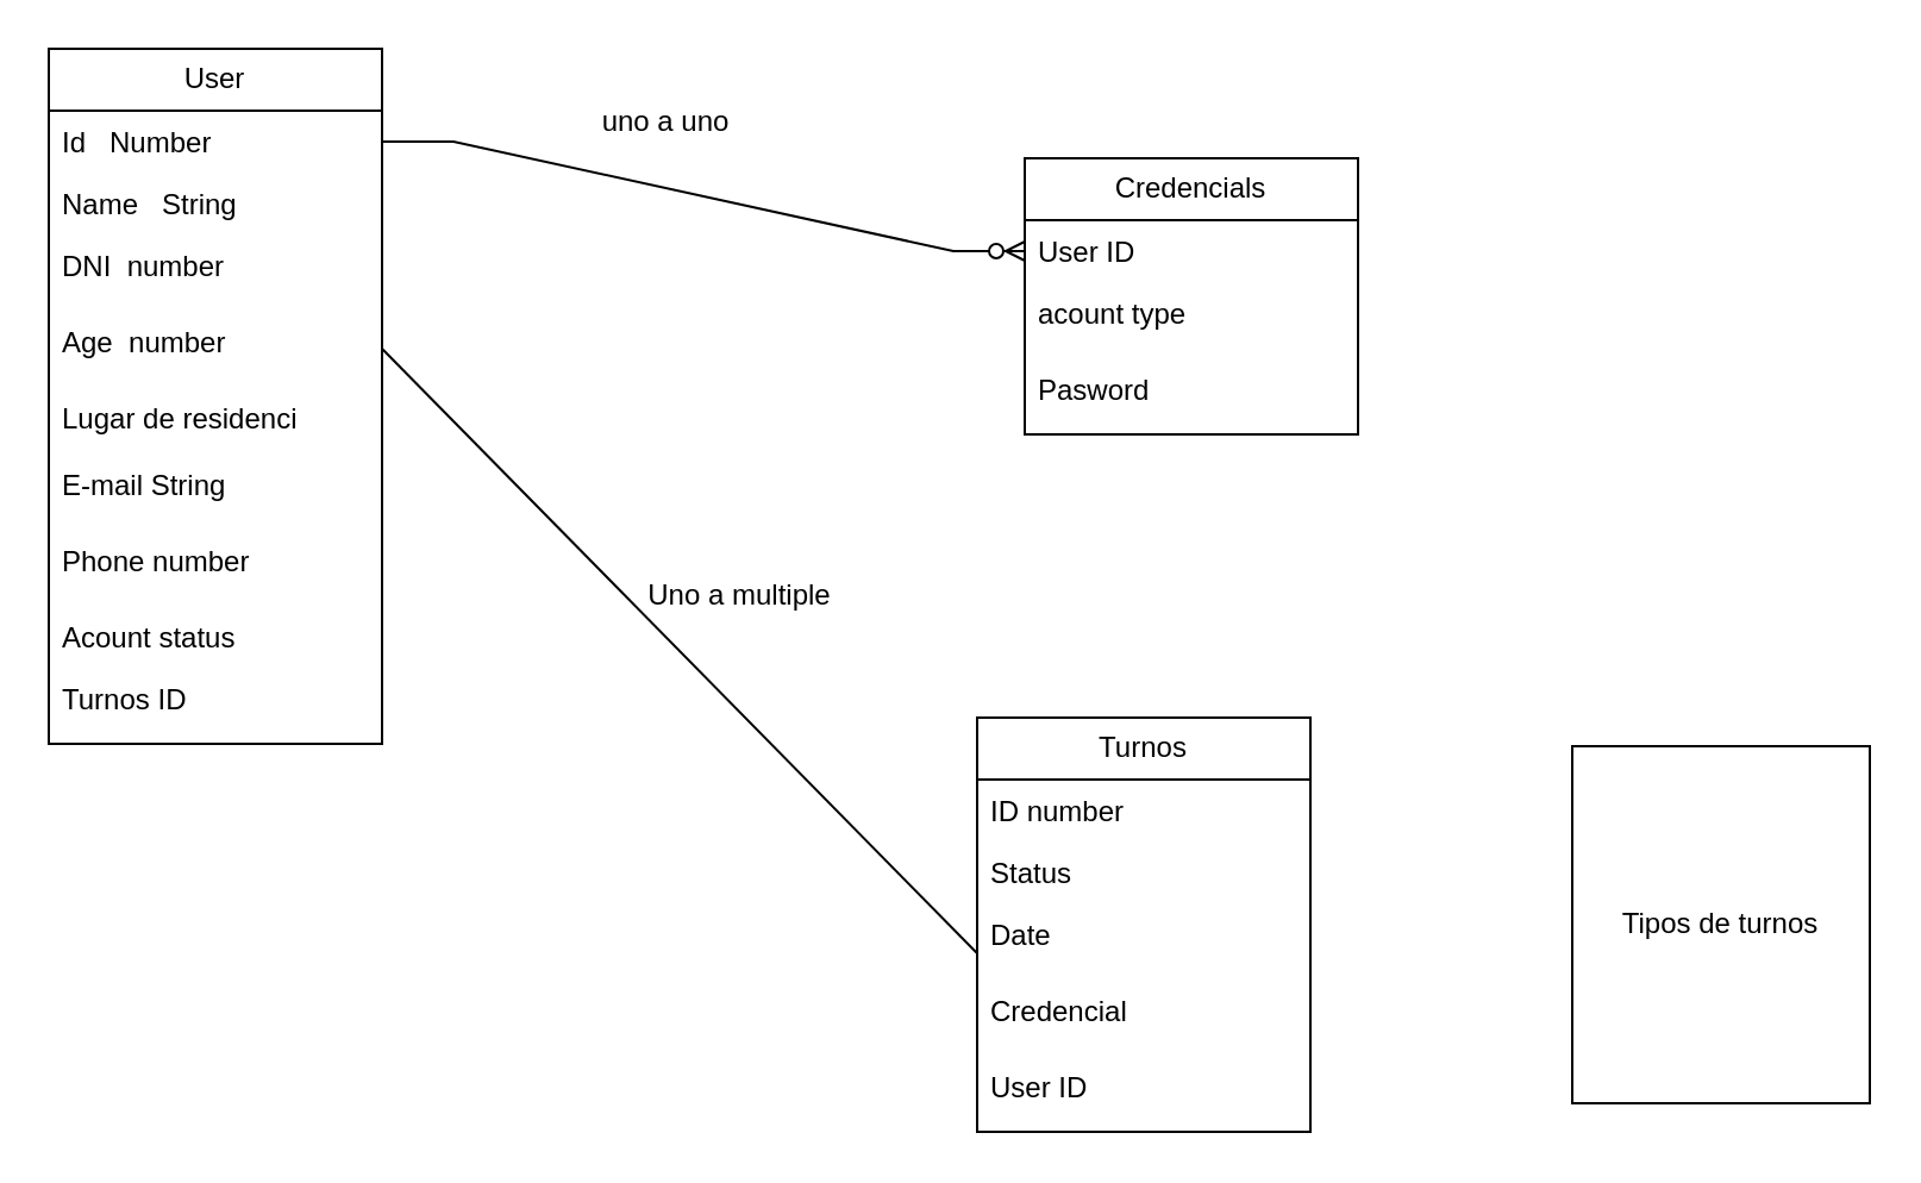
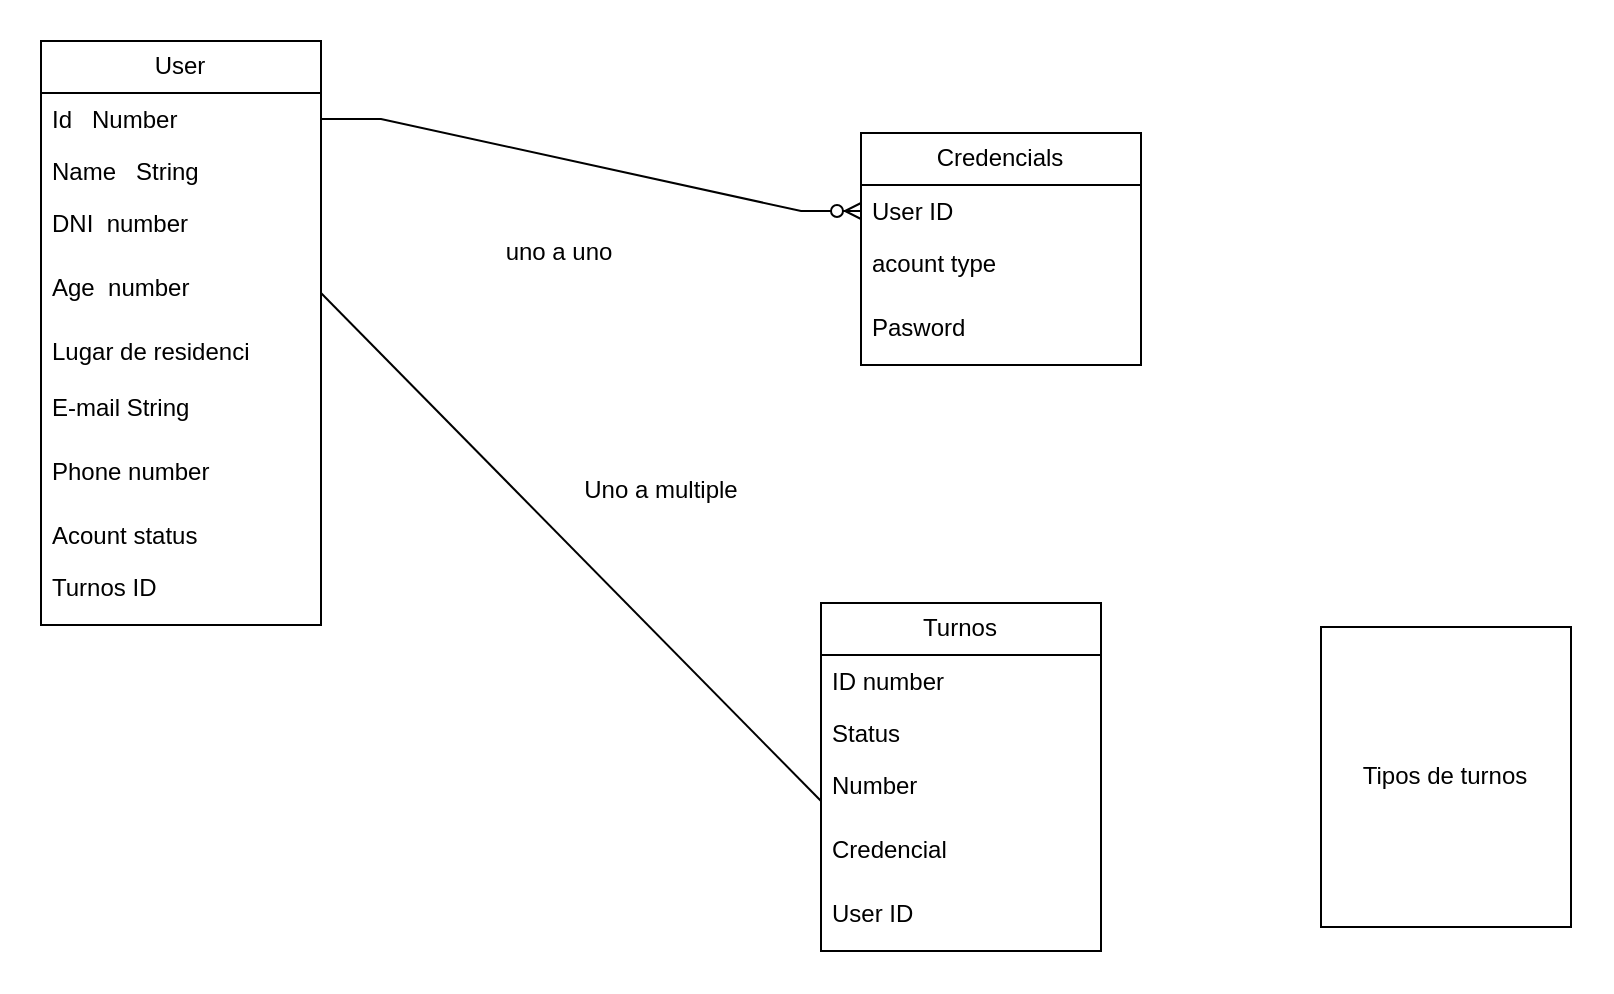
- <mxCell id="21" value="uno a uno" style="text;html=1;align=center;verticalAlign=middle;resizable=0;points=[];autosize=1;strokeColor=none;fillColor=none;" vertex="1" parent="1"><mxGeometry x="239" y="36" width="80" height="30" as="geometry" /></mxCell>
+ <mxCell id="21" value="uno a uno" style="text;html=1;align=center;verticalAlign=middle;resizable=0;points=[];autosize=1;strokeColor=none;fillColor=none;" vertex="1" parent="1"><mxGeometry x="239" y="111" width="80" height="30" as="geometry" /></mxCell>
- <mxCell id="29" value="Uno a multiple" style="text;html=1;align=center;verticalAlign=middle;resizable=0;points=[];autosize=1;strokeColor=none;fillColor=none;" vertex="1" parent="1"><mxGeometry x="260" y="235" width="100" height="30" as="geometry" /></mxCell>
+ <mxCell id="29" value="Uno a multiple" style="text;html=1;align=center;verticalAlign=middle;resizable=0;points=[];autosize=1;strokeColor=none;fillColor=none;" vertex="1" parent="1"><mxGeometry x="280" y="230" width="100" height="30" as="geometry" /></mxCell>
- <mxCell id="25" value="Date" style="text;strokeColor=none;fillColor=none;align=left;verticalAlign=top;spacingLeft=4;spacingRight=4;overflow=hidden;rotatable=0;points=[[0,0.5],[1,0.5]];portConstraint=eastwest;whiteSpace=wrap;html=1;" vertex="1" parent="22"><mxGeometry y="78" width="140" height="32" as="geometry" /></mxCell>
+ <mxCell id="25" value="Number" style="text;strokeColor=none;fillColor=none;align=left;verticalAlign=top;spacingLeft=4;spacingRight=4;overflow=hidden;rotatable=0;points=[[0,0.5],[1,0.5]];portConstraint=eastwest;whiteSpace=wrap;html=1;" vertex="1" parent="22"><mxGeometry y="78" width="140" height="32" as="geometry" /></mxCell>
